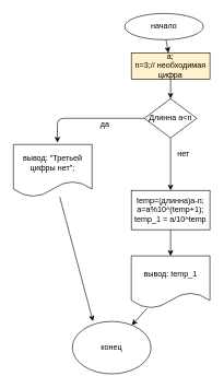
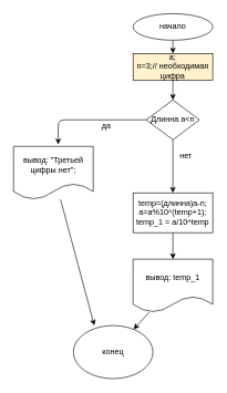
- <mxCell id="3" value="начало" style="ellipse;whiteSpace=wrap;html=1;" vertex="1" parent="1"><mxGeometry x="190" y="20" width="120" height="40" as="geometry" /></mxCell>
+ <mxCell id="3" value="начало" style="ellipse;whiteSpace=wrap;html=1;" vertex="1" parent="1"><mxGeometry x="200" y="20" width="120" height="40" as="geometry" /></mxCell>
